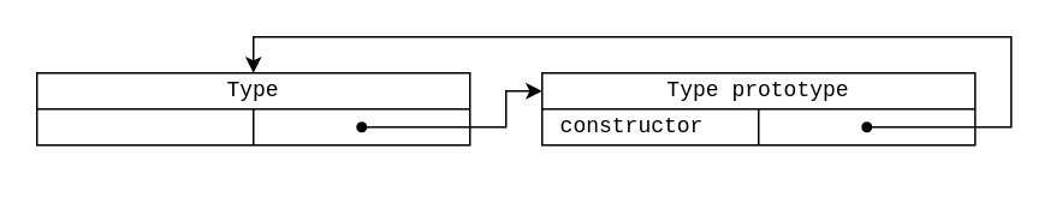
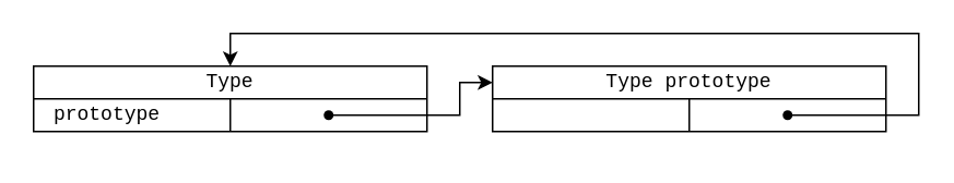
+ <mxCell id="6" value="prototype" style="text;html=1;strokeColor=none;fillColor=none;align=center;verticalAlign=middle;whiteSpace=wrap;rounded=0;fontFamily=Courier New;" vertex="1" parent="1"><mxGeometry x="30" y="60" width="70" height="20" as="geometry" /></mxCell>
- <mxCell id="11" value="constructor" style="text;html=1;strokeColor=none;fillColor=none;align=center;verticalAlign=middle;whiteSpace=wrap;rounded=0;fontFamily=Courier New;" vertex="1" parent="1"><mxGeometry x="320" y="60" width="60" height="20" as="geometry" /></mxCell>
